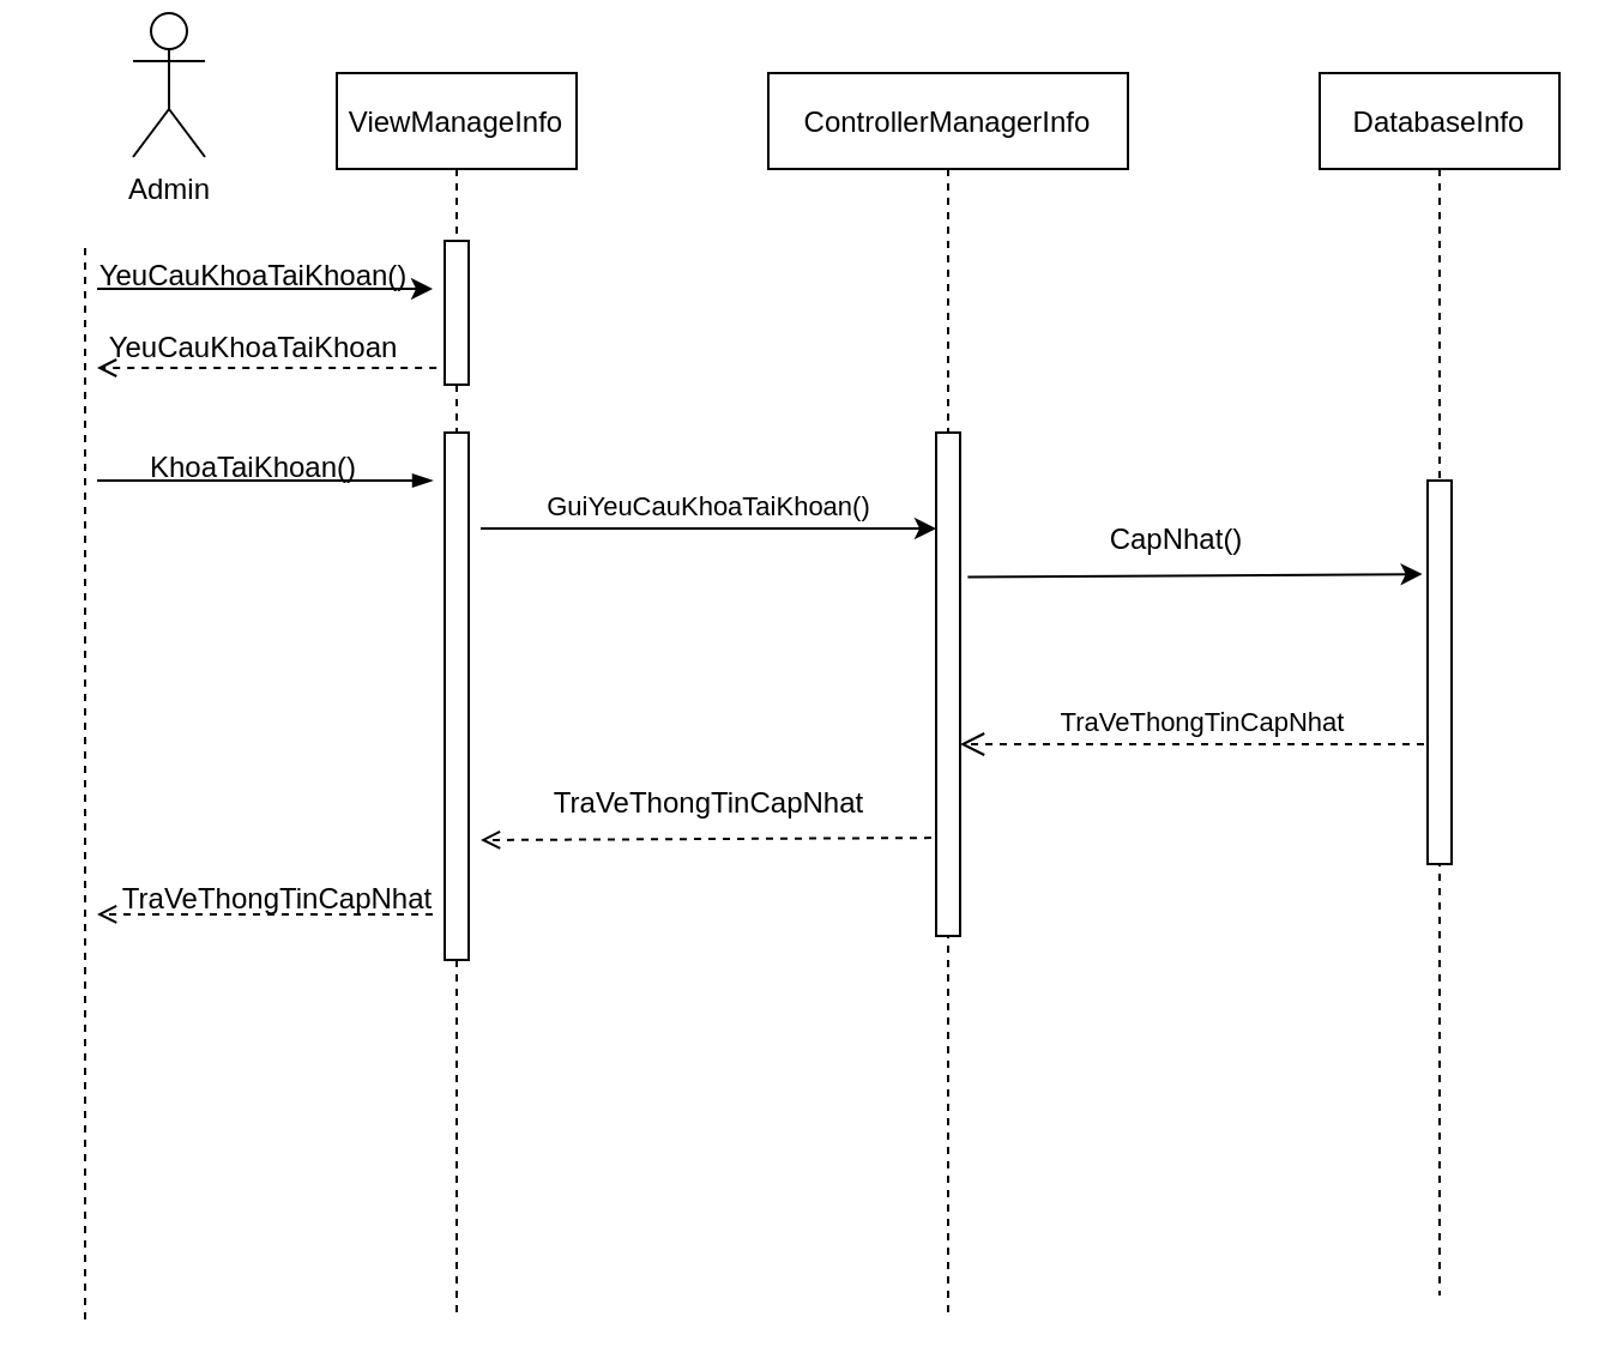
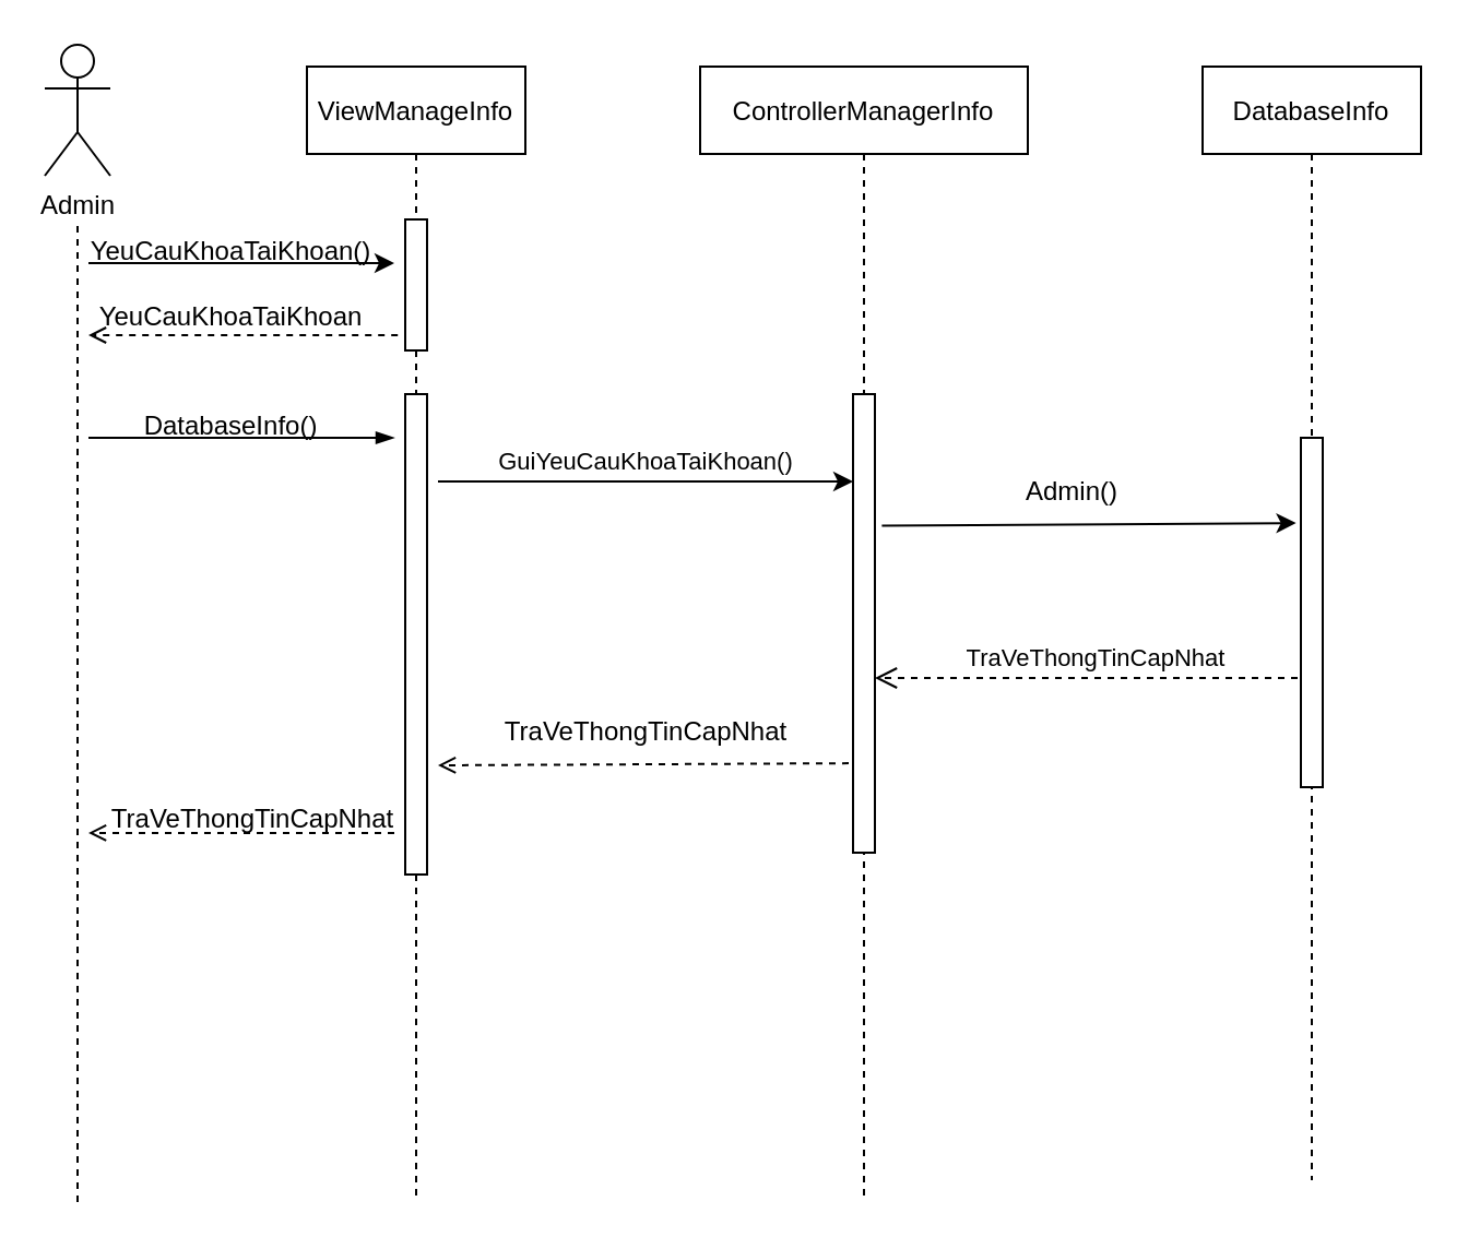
- <mxCell id="10" value="Admin" style="shape=umlActor;verticalLabelPosition=bottom;verticalAlign=top;html=1;outlineConnect=0;" parent="1" vertex="1"><mxGeometry x="55" y="5" width="30" height="60" as="geometry" /></mxCell>
+ <mxCell id="10" value="Admin" style="shape=umlActor;verticalLabelPosition=bottom;verticalAlign=top;html=1;outlineConnect=0;" parent="1" vertex="1"><mxGeometry x="20" y="20" width="30" height="60" as="geometry" /></mxCell>
- <mxCell id="17" value="KhoaTaiKhoan()" style="text;html=1;align=center;verticalAlign=middle;resizable=0;points=[];autosize=1;strokeColor=none;fillColor=none;" parent="1" vertex="1"><mxGeometry x="50" y="180" width="110" height="30" as="geometry" /></mxCell>
+ <mxCell id="17" value="DatabaseInfo()" style="text;html=1;align=center;verticalAlign=middle;resizable=0;points=[];autosize=1;strokeColor=none;fillColor=none;" parent="1" vertex="1"><mxGeometry x="50" y="180" width="110" height="30" as="geometry" /></mxCell>
- <mxCell id="13" value="CapNhat()" style="text;html=1;align=center;verticalAlign=middle;resizable=0;points=[];autosize=1;strokeColor=none;fillColor=none;" parent="1" vertex="1"><mxGeometry x="450" y="210" width="80" height="30" as="geometry" /></mxCell>
+ <mxCell id="13" value="Admin()" style="text;html=1;align=center;verticalAlign=middle;resizable=0;points=[];autosize=1;strokeColor=none;fillColor=none;" parent="1" vertex="1"><mxGeometry x="450" y="210" width="80" height="30" as="geometry" /></mxCell>
